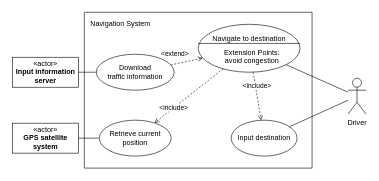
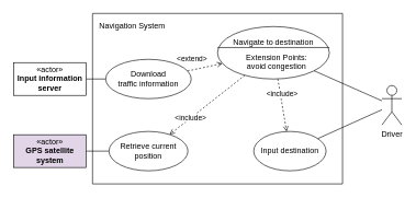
- <mxCell id="21" value="«actor»&lt;br&gt;&lt;b&gt;GPS satellite&lt;br&gt;system&lt;br&gt;&lt;/b&gt;" style="html=1;" vertex="1" parent="1"><mxGeometry x="20" y="205" width="110" height="50" as="geometry" /></mxCell>
+ <mxCell id="21" value="«actor»&lt;br&gt;&lt;b&gt;GPS satellite&lt;br&gt;system&lt;br&gt;&lt;/b&gt;" style="html=1;fillColor=#e1d5e7;" vertex="1" parent="1"><mxGeometry x="20" y="205" width="110" height="50" as="geometry" /></mxCell>
